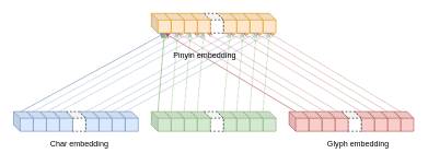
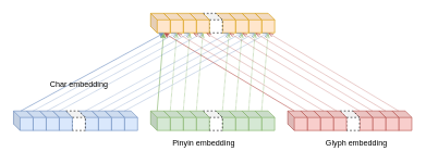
- <mxCell id="63" value="Pinyin embedding" style="text;html=1;resizable=0;autosize=1;align=center;verticalAlign=middle;points=[];fillColor=none;strokeColor=none;rounded=0;dashed=1;" vertex="1" parent="1"><mxGeometry x="256" y="75" width="110" height="20" as="geometry" /></mxCell>
+ <mxCell id="63" value="Pinyin embedding" style="text;html=1;resizable=0;autosize=1;align=center;verticalAlign=middle;points=[];fillColor=none;strokeColor=none;rounded=0;dashed=1;" vertex="1" parent="1"><mxGeometry x="256" y="210" width="110" height="20" as="geometry" /></mxCell>
- <mxCell id="62" value="Char embedding" style="text;html=1;resizable=0;autosize=1;align=center;verticalAlign=middle;points=[];fillColor=none;strokeColor=none;rounded=0;dashed=1;" vertex="1" parent="1"><mxGeometry x="70" y="210" width="100" height="20" as="geometry" /></mxCell>
+ <mxCell id="62" value="Char embedding" style="text;html=1;resizable=0;autosize=1;align=center;verticalAlign=middle;points=[];fillColor=none;strokeColor=none;rounded=0;dashed=1;" vertex="1" parent="1"><mxGeometry x="70" y="120" width="100" height="20" as="geometry" /></mxCell>
